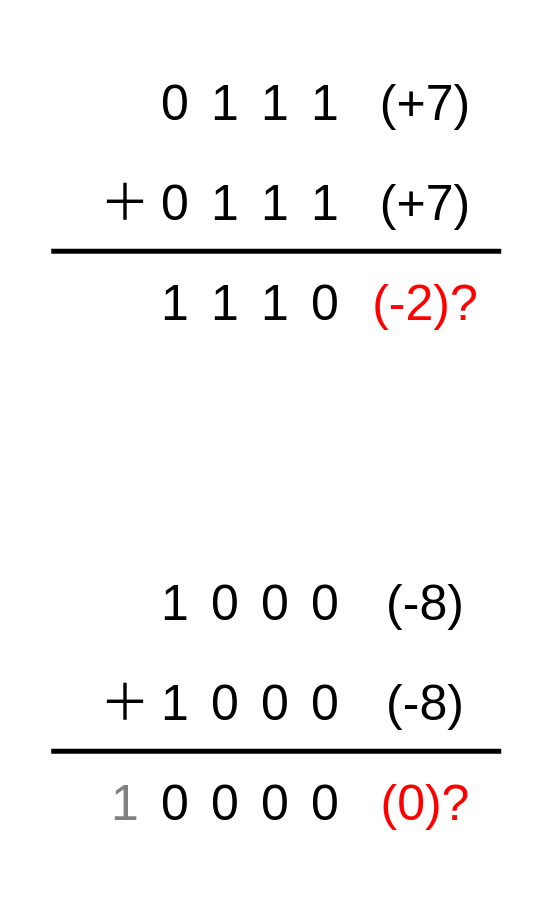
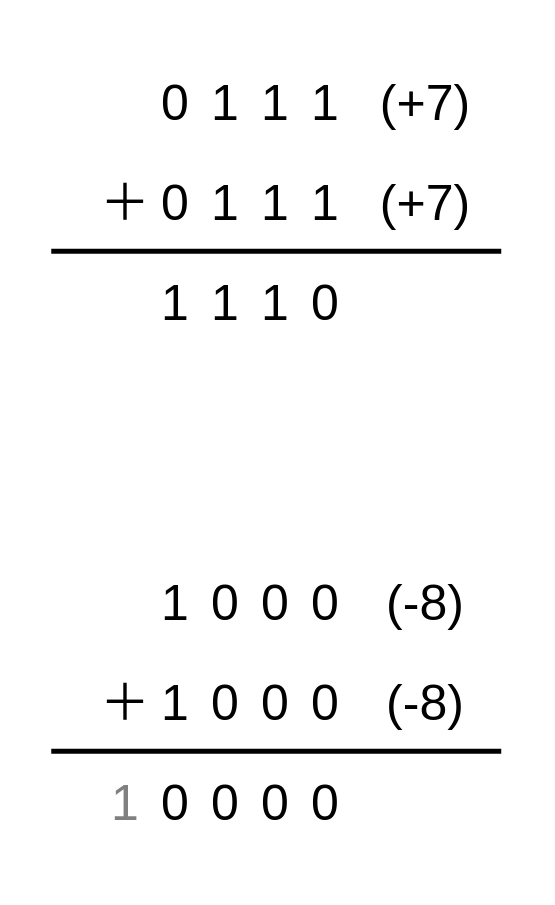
- <mxCell id="18" value="(-2)?" style="text;html=1;strokeColor=none;fillColor=none;align=center;verticalAlign=middle;whiteSpace=wrap;rounded=0;fontSize=20;fontColor=#FF0000;" parent="1" vertex="1"><mxGeometry x="140" y="100" width="60" height="40" as="geometry" /></mxCell>
- <mxCell id="35" value="(0)?" style="text;html=1;strokeColor=none;fillColor=none;align=center;verticalAlign=middle;whiteSpace=wrap;rounded=0;fontSize=20;fontColor=#FF0000;" vertex="1" parent="1"><mxGeometry x="140" y="300" width="60" height="40" as="geometry" /></mxCell>
